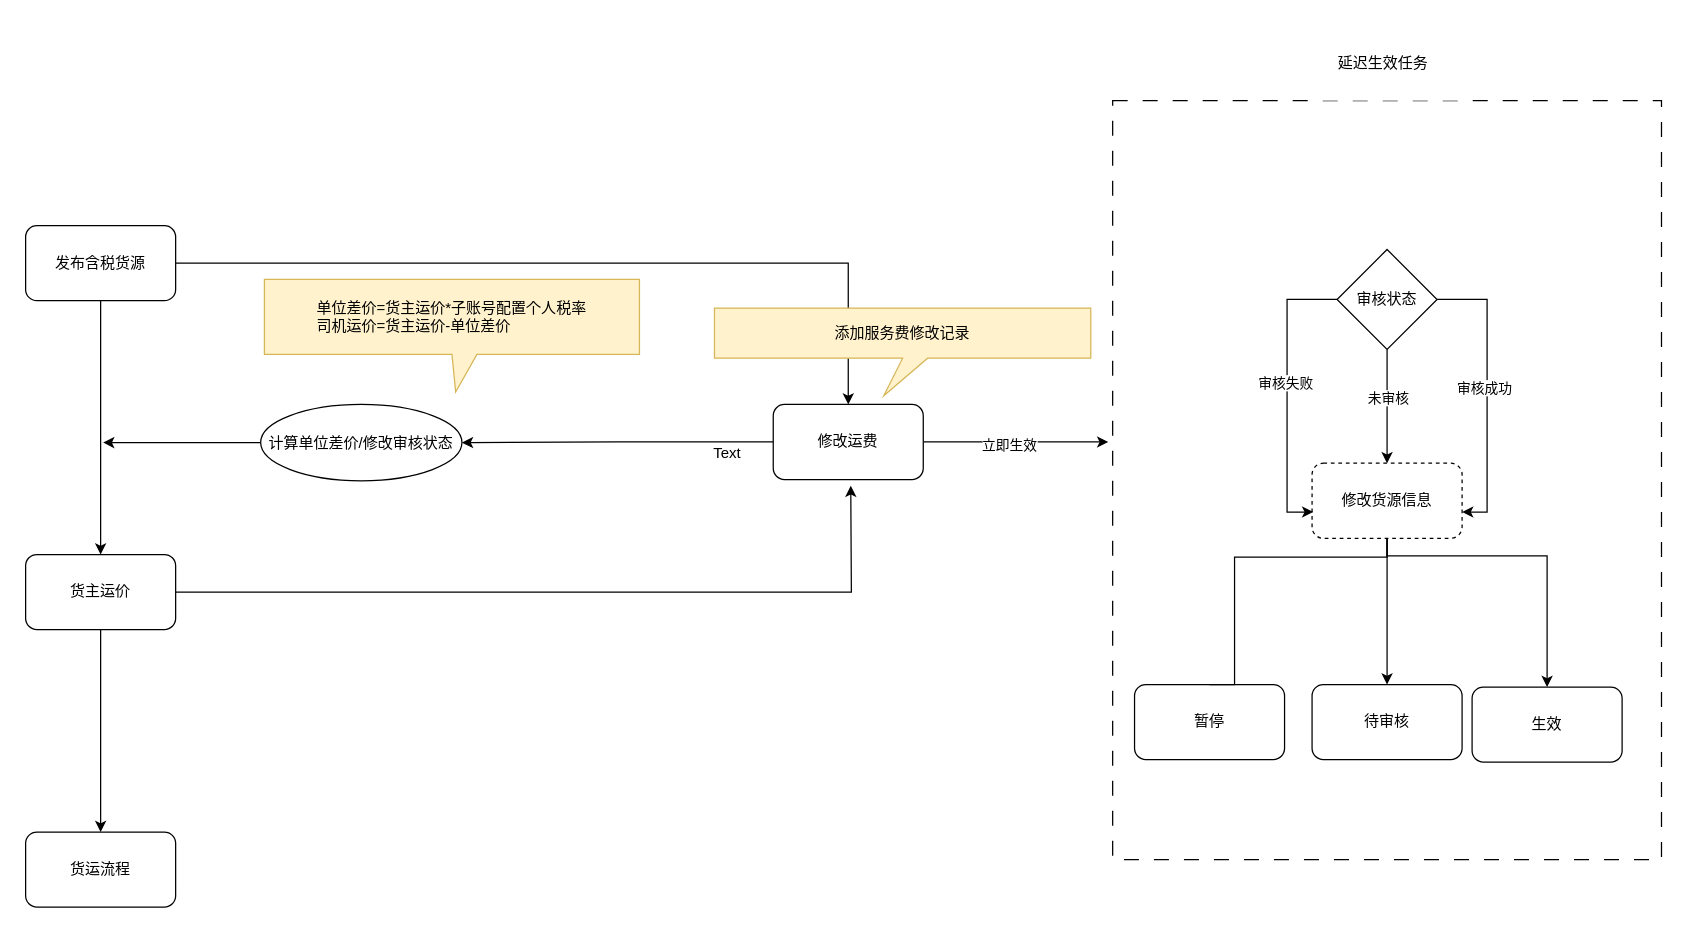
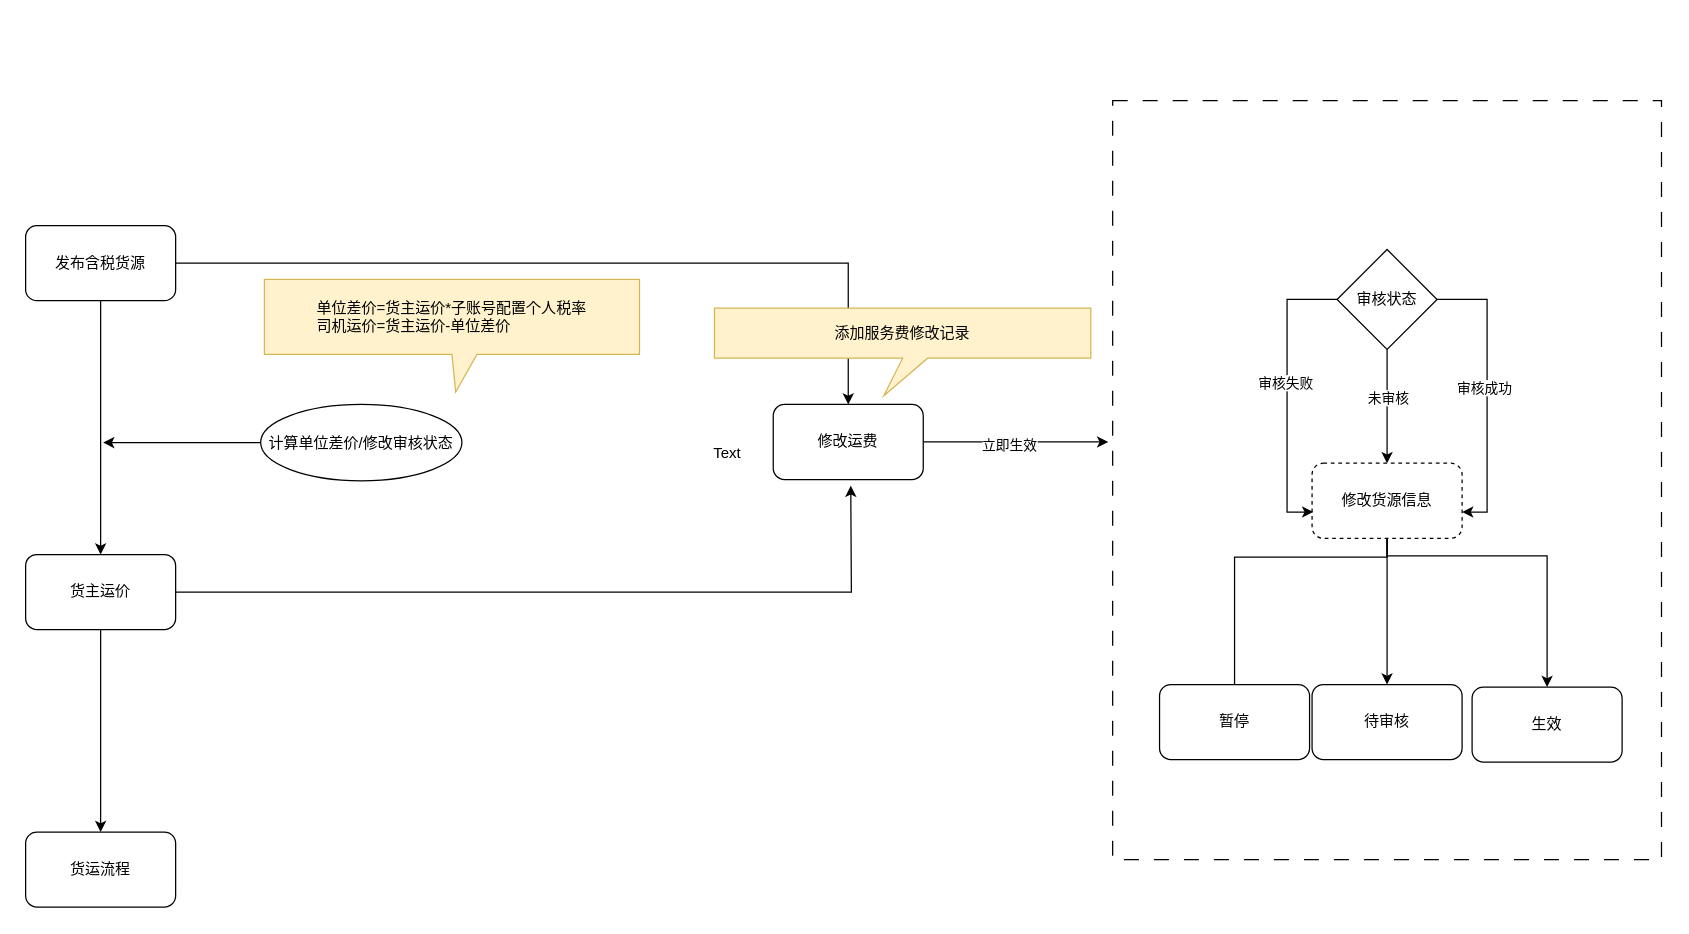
- <mxCell id="31" value="延迟生效任务" style="rounded=0;whiteSpace=wrap;html=1;strokeColor=none;" parent="1" vertex="1"><mxGeometry x="1046" y="20" width="120" height="60" as="geometry" /></mxCell>
- <mxCell id="11" style="edgeStyle=orthogonalEdgeStyle;rounded=0;orthogonalLoop=1;jettySize=auto;html=1;entryX=1;entryY=0.5;entryDx=0;entryDy=0;" parent="1" source="14" target="9" edge="1"><mxGeometry relative="1" as="geometry" /></mxCell>
- <mxCell id="18" value="暂停" style="rounded=1;whiteSpace=wrap;html=1;" parent="1" vertex="1"><mxGeometry x="907" y="547" width="120" height="60" as="geometry" /></mxCell>
+ <mxCell id="18" value="暂停" style="rounded=1;whiteSpace=wrap;html=1;" parent="1" vertex="1"><mxGeometry x="927" y="547" width="120" height="60" as="geometry" /></mxCell>
